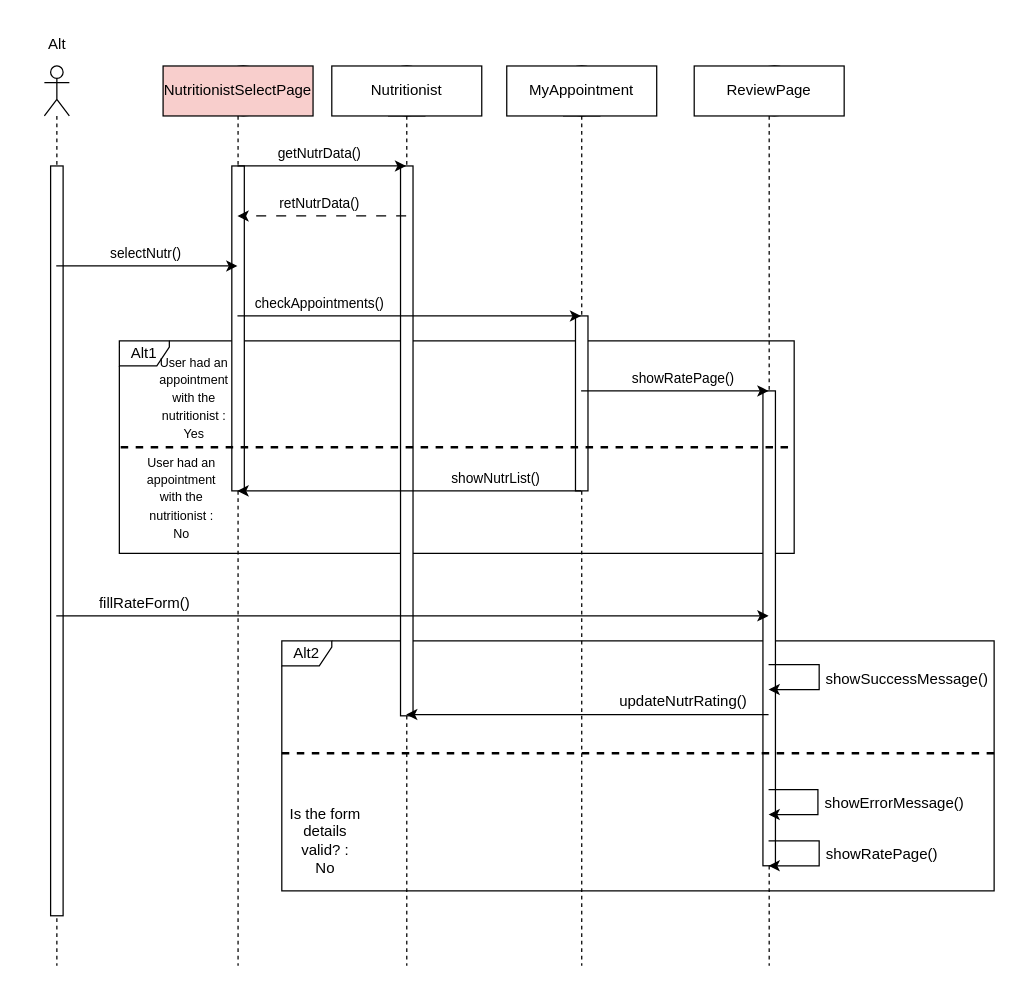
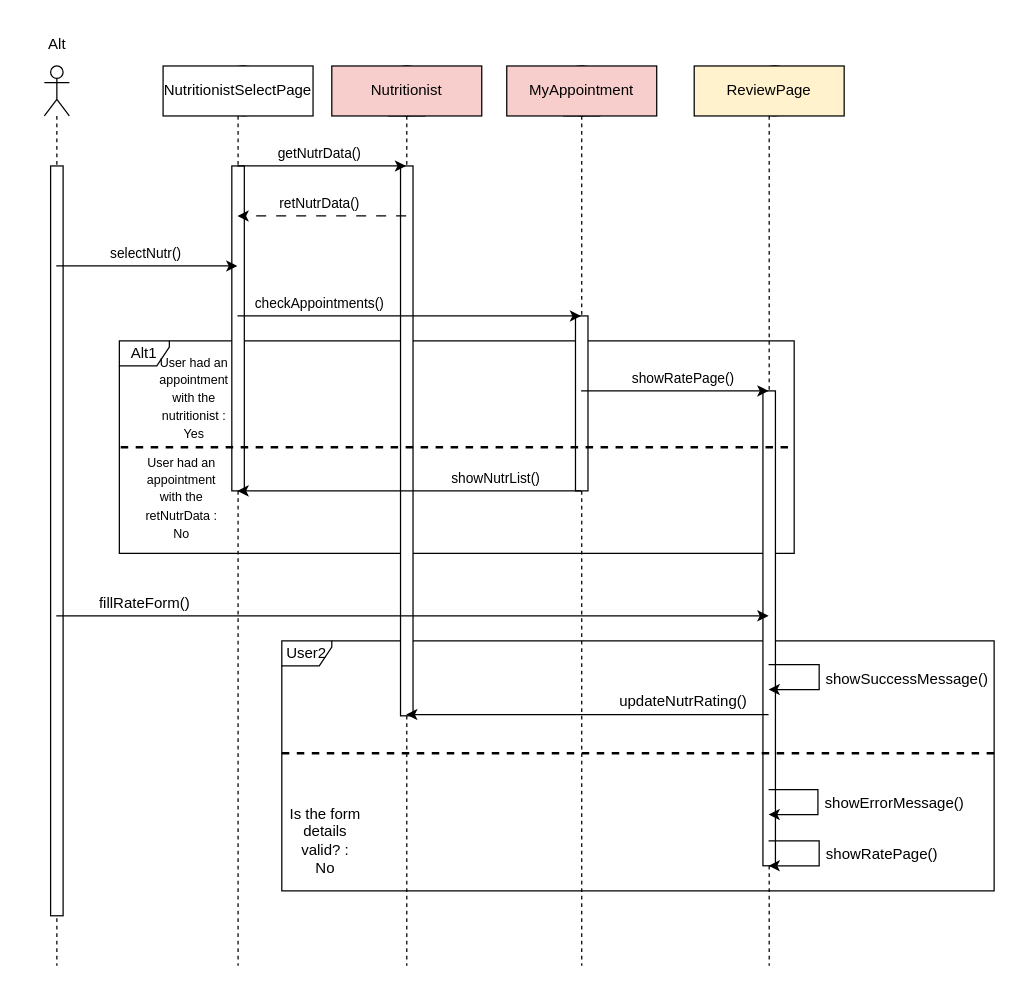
- <mxCell id="30" value="NutritionistSelectPage" style="rounded=0;whiteSpace=wrap;html=1;fillColor=#f8cecc;" vertex="1" parent="1"><mxGeometry x="130" y="52" width="120" height="40" as="geometry" /></mxCell>
+ <mxCell id="30" value="NutritionistSelectPage" style="rounded=0;whiteSpace=wrap;html=1;" vertex="1" parent="1"><mxGeometry x="130" y="52" width="120" height="40" as="geometry" /></mxCell>
- <mxCell id="31" value="Nutritionist" style="rounded=0;whiteSpace=wrap;html=1;" vertex="1" parent="1"><mxGeometry x="265" y="52" width="120" height="40" as="geometry" /></mxCell>
+ <mxCell id="31" value="Nutritionist" style="rounded=0;whiteSpace=wrap;html=1;fillColor=#f8cecc;" vertex="1" parent="1"><mxGeometry x="265" y="52" width="120" height="40" as="geometry" /></mxCell>
- <mxCell id="32" value="MyAppointment" style="rounded=0;whiteSpace=wrap;html=1;" vertex="1" parent="1"><mxGeometry x="405" y="52" width="120" height="40" as="geometry" /></mxCell>
+ <mxCell id="32" value="MyAppointment" style="rounded=0;whiteSpace=wrap;html=1;fillColor=#f8cecc;" vertex="1" parent="1"><mxGeometry x="405" y="52" width="120" height="40" as="geometry" /></mxCell>
- <mxCell id="33" value="ReviewPage" style="rounded=0;whiteSpace=wrap;html=1;" vertex="1" parent="1"><mxGeometry x="555" y="52" width="120" height="40" as="geometry" /></mxCell>
+ <mxCell id="33" value="ReviewPage" style="rounded=0;whiteSpace=wrap;html=1;fillColor=#fff2cc;" vertex="1" parent="1"><mxGeometry x="555" y="52" width="120" height="40" as="geometry" /></mxCell>
- <mxCell id="22" value="&lt;font style=&quot;font-size: 10px;&quot;&gt;User had an appointment with the nutritionist : No&lt;/font&gt;" style="text;html=1;strokeColor=none;fillColor=none;align=center;verticalAlign=middle;whiteSpace=wrap;rounded=0;" parent="1" vertex="1"><mxGeometry x="115" y="382" width="60" height="30" as="geometry" /></mxCell>
+ <mxCell id="22" value="&lt;font style=&quot;font-size: 10px;&quot;&gt;User had an appointment with the retNutrData : No&lt;/font&gt;" style="text;html=1;strokeColor=none;fillColor=none;align=center;verticalAlign=middle;whiteSpace=wrap;rounded=0;" parent="1" vertex="1"><mxGeometry x="115" y="382" width="60" height="30" as="geometry" /></mxCell>
- <mxCell id="2" value="Alt2" style="shape=umlFrame;whiteSpace=wrap;html=1;fontSize=12;width=40;height=20;" parent="1" vertex="1"><mxGeometry x="225" y="512" width="570" height="200" as="geometry" /></mxCell>
+ <mxCell id="2" value="User2" style="shape=umlFrame;whiteSpace=wrap;html=1;fontSize=12;width=40;height=20;" parent="1" vertex="1"><mxGeometry x="225" y="512" width="570" height="200" as="geometry" /></mxCell>
